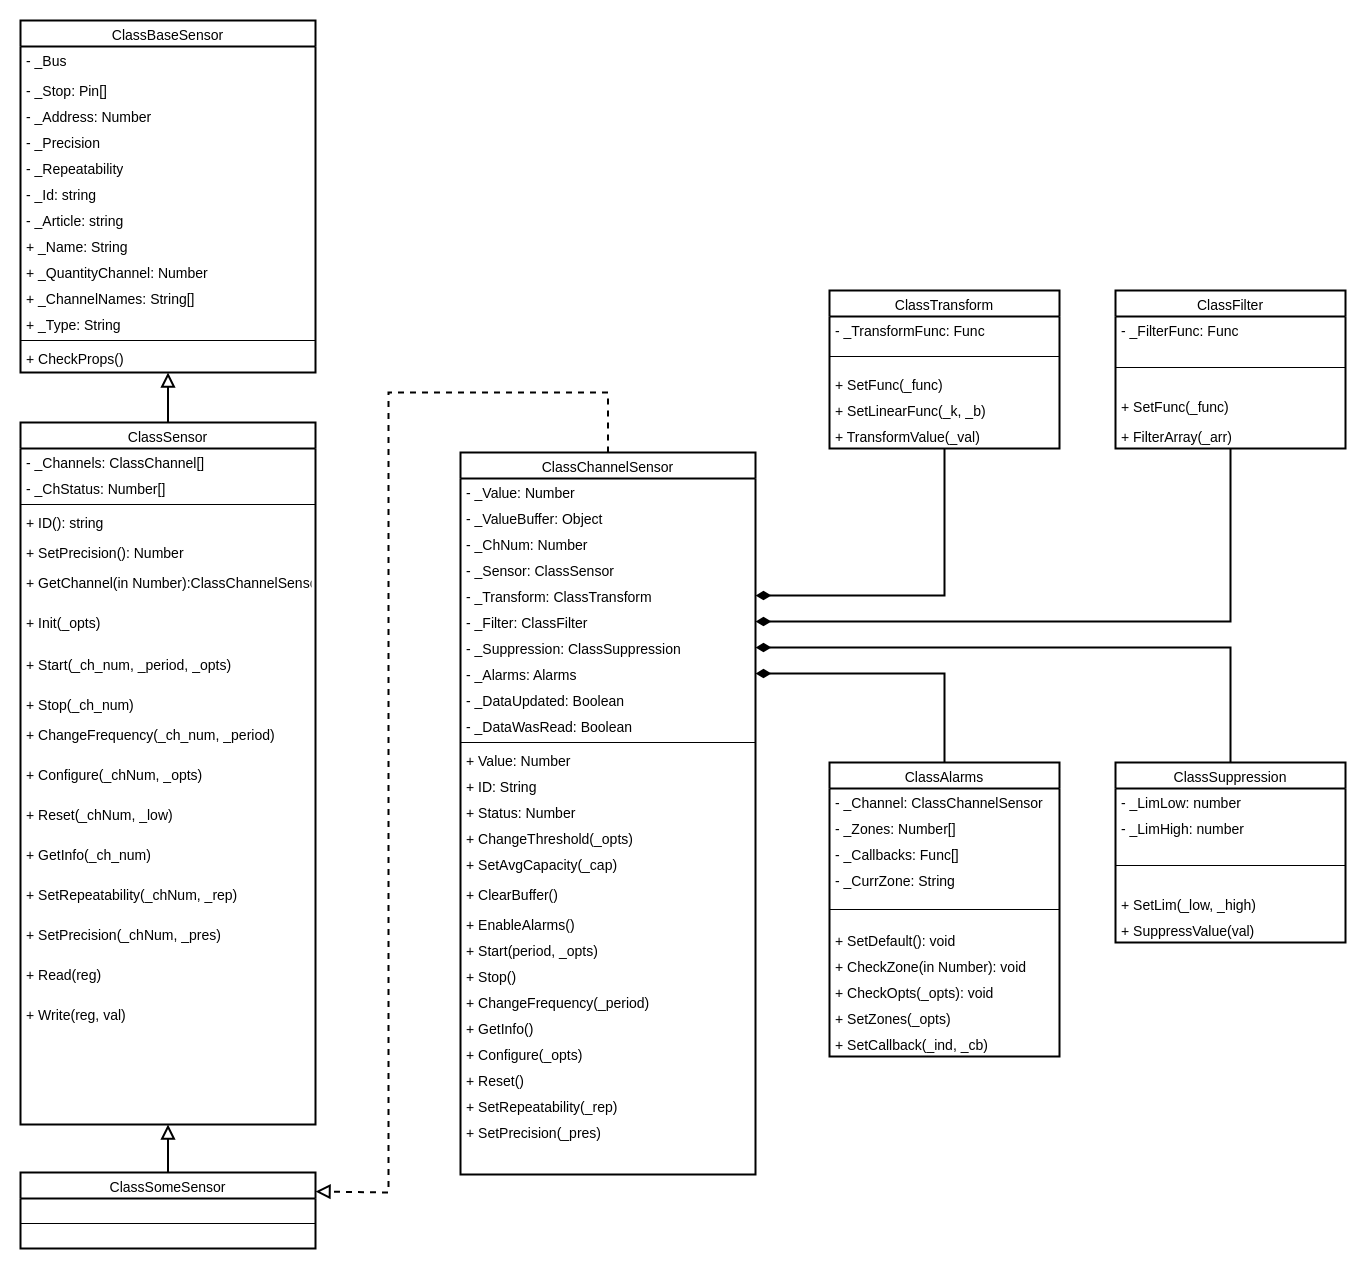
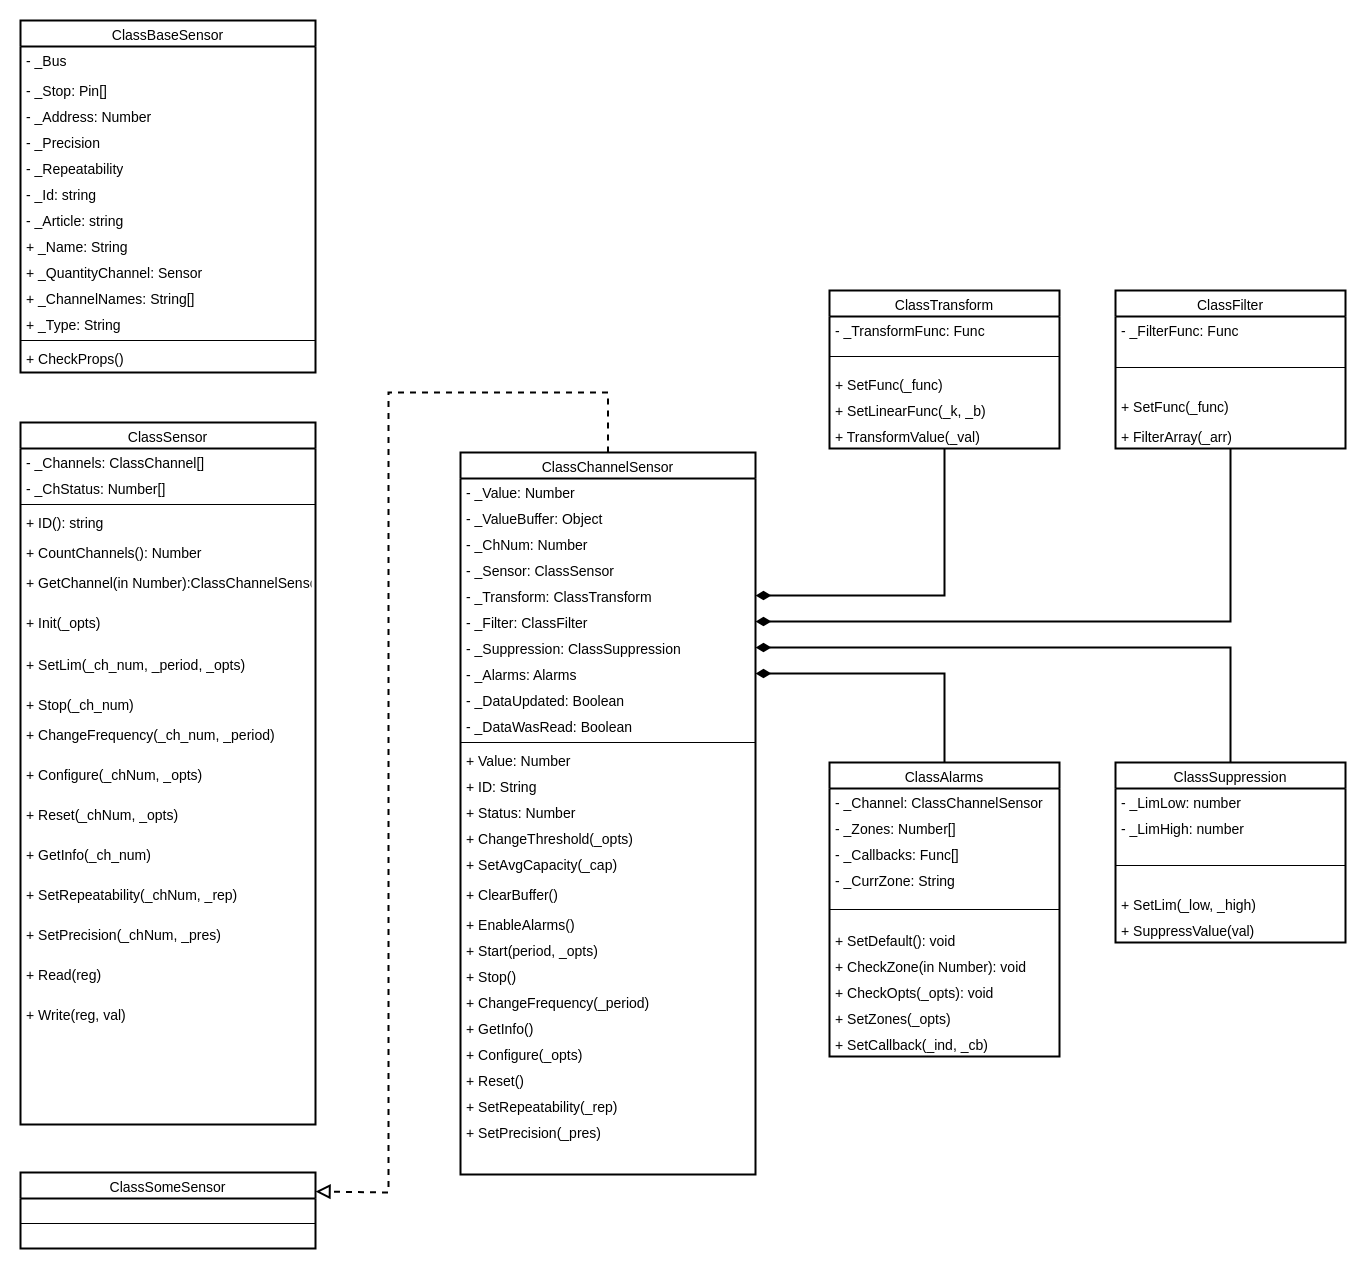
- <mxCell id="77" value="+ _QuantityChannel: Number" style="text;strokeColor=none;fillColor=none;align=left;verticalAlign=top;spacingLeft=4;spacingRight=4;overflow=hidden;rotatable=0;points=[[0,0.5],[1,0.5]];portConstraint=eastwest;whiteSpace=wrap;html=1;fontSize=14;" parent="68" vertex="1"><mxGeometry y="238" width="295" height="26" as="geometry" /></mxCell>
+ <mxCell id="77" value="+ _QuantityChannel: Sensor" style="text;strokeColor=none;fillColor=none;align=left;verticalAlign=top;spacingLeft=4;spacingRight=4;overflow=hidden;rotatable=0;points=[[0,0.5],[1,0.5]];portConstraint=eastwest;whiteSpace=wrap;html=1;fontSize=14;" parent="68" vertex="1"><mxGeometry y="238" width="295" height="26" as="geometry" /></mxCell>
- <mxCell id="2" style="edgeStyle=orthogonalEdgeStyle;rounded=0;orthogonalLoop=1;jettySize=auto;html=1;entryX=0.5;entryY=1;entryDx=0;entryDy=0;endArrow=block;endFill=0;endSize=10;strokeWidth=2;" parent="1" source="3" target="68" edge="1"><mxGeometry relative="1" as="geometry" /></mxCell>
- <mxCell id="8" value="+ SetPrecision(): Number&#10;" style="text;align=left;verticalAlign=top;spacingLeft=4;spacingRight=4;overflow=hidden;rotatable=0;points=[[0,0.5],[1,0.5]];portConstraint=eastwest;fontSize=14;" parent="3" vertex="1"><mxGeometry y="116" width="295" height="30" as="geometry" /></mxCell>
+ <mxCell id="8" value="+ CountChannels(): Number&#10;" style="text;align=left;verticalAlign=top;spacingLeft=4;spacingRight=4;overflow=hidden;rotatable=0;points=[[0,0.5],[1,0.5]];portConstraint=eastwest;fontSize=14;" parent="3" vertex="1"><mxGeometry y="116" width="295" height="30" as="geometry" /></mxCell>
- <mxCell id="11" value="+ Start(_ch_num, _period, _opts)" style="text;align=left;verticalAlign=top;spacingLeft=4;spacingRight=4;overflow=hidden;rotatable=0;points=[[0,0.5],[1,0.5]];portConstraint=eastwest;fontSize=14;" parent="3" vertex="1"><mxGeometry y="228" width="295" height="40" as="geometry" /></mxCell>
+ <mxCell id="11" value="+ SetLim(_ch_num, _period, _opts)" style="text;align=left;verticalAlign=top;spacingLeft=4;spacingRight=4;overflow=hidden;rotatable=0;points=[[0,0.5],[1,0.5]];portConstraint=eastwest;fontSize=14;" parent="3" vertex="1"><mxGeometry y="228" width="295" height="40" as="geometry" /></mxCell>
- <mxCell id="15" value="+ Reset(_chNum, _low)" style="text;align=left;verticalAlign=top;spacingLeft=4;spacingRight=4;overflow=hidden;rotatable=0;points=[[0,0.5],[1,0.5]];portConstraint=eastwest;fontSize=14;" parent="3" vertex="1"><mxGeometry y="378" width="295" height="40" as="geometry" /></mxCell>
+ <mxCell id="15" value="+ Reset(_chNum, _opts)" style="text;align=left;verticalAlign=top;spacingLeft=4;spacingRight=4;overflow=hidden;rotatable=0;points=[[0,0.5],[1,0.5]];portConstraint=eastwest;fontSize=14;" parent="3" vertex="1"><mxGeometry y="378" width="295" height="40" as="geometry" /></mxCell>
- <mxCell id="82" style="edgeStyle=orthogonalEdgeStyle;rounded=0;orthogonalLoop=1;jettySize=auto;html=1;exitX=0.5;exitY=0;exitDx=0;exitDy=0;endArrow=block;endFill=0;endSize=10;strokeWidth=2;" parent="1" source="83" target="3" edge="1"><mxGeometry relative="1" as="geometry" /></mxCell>
